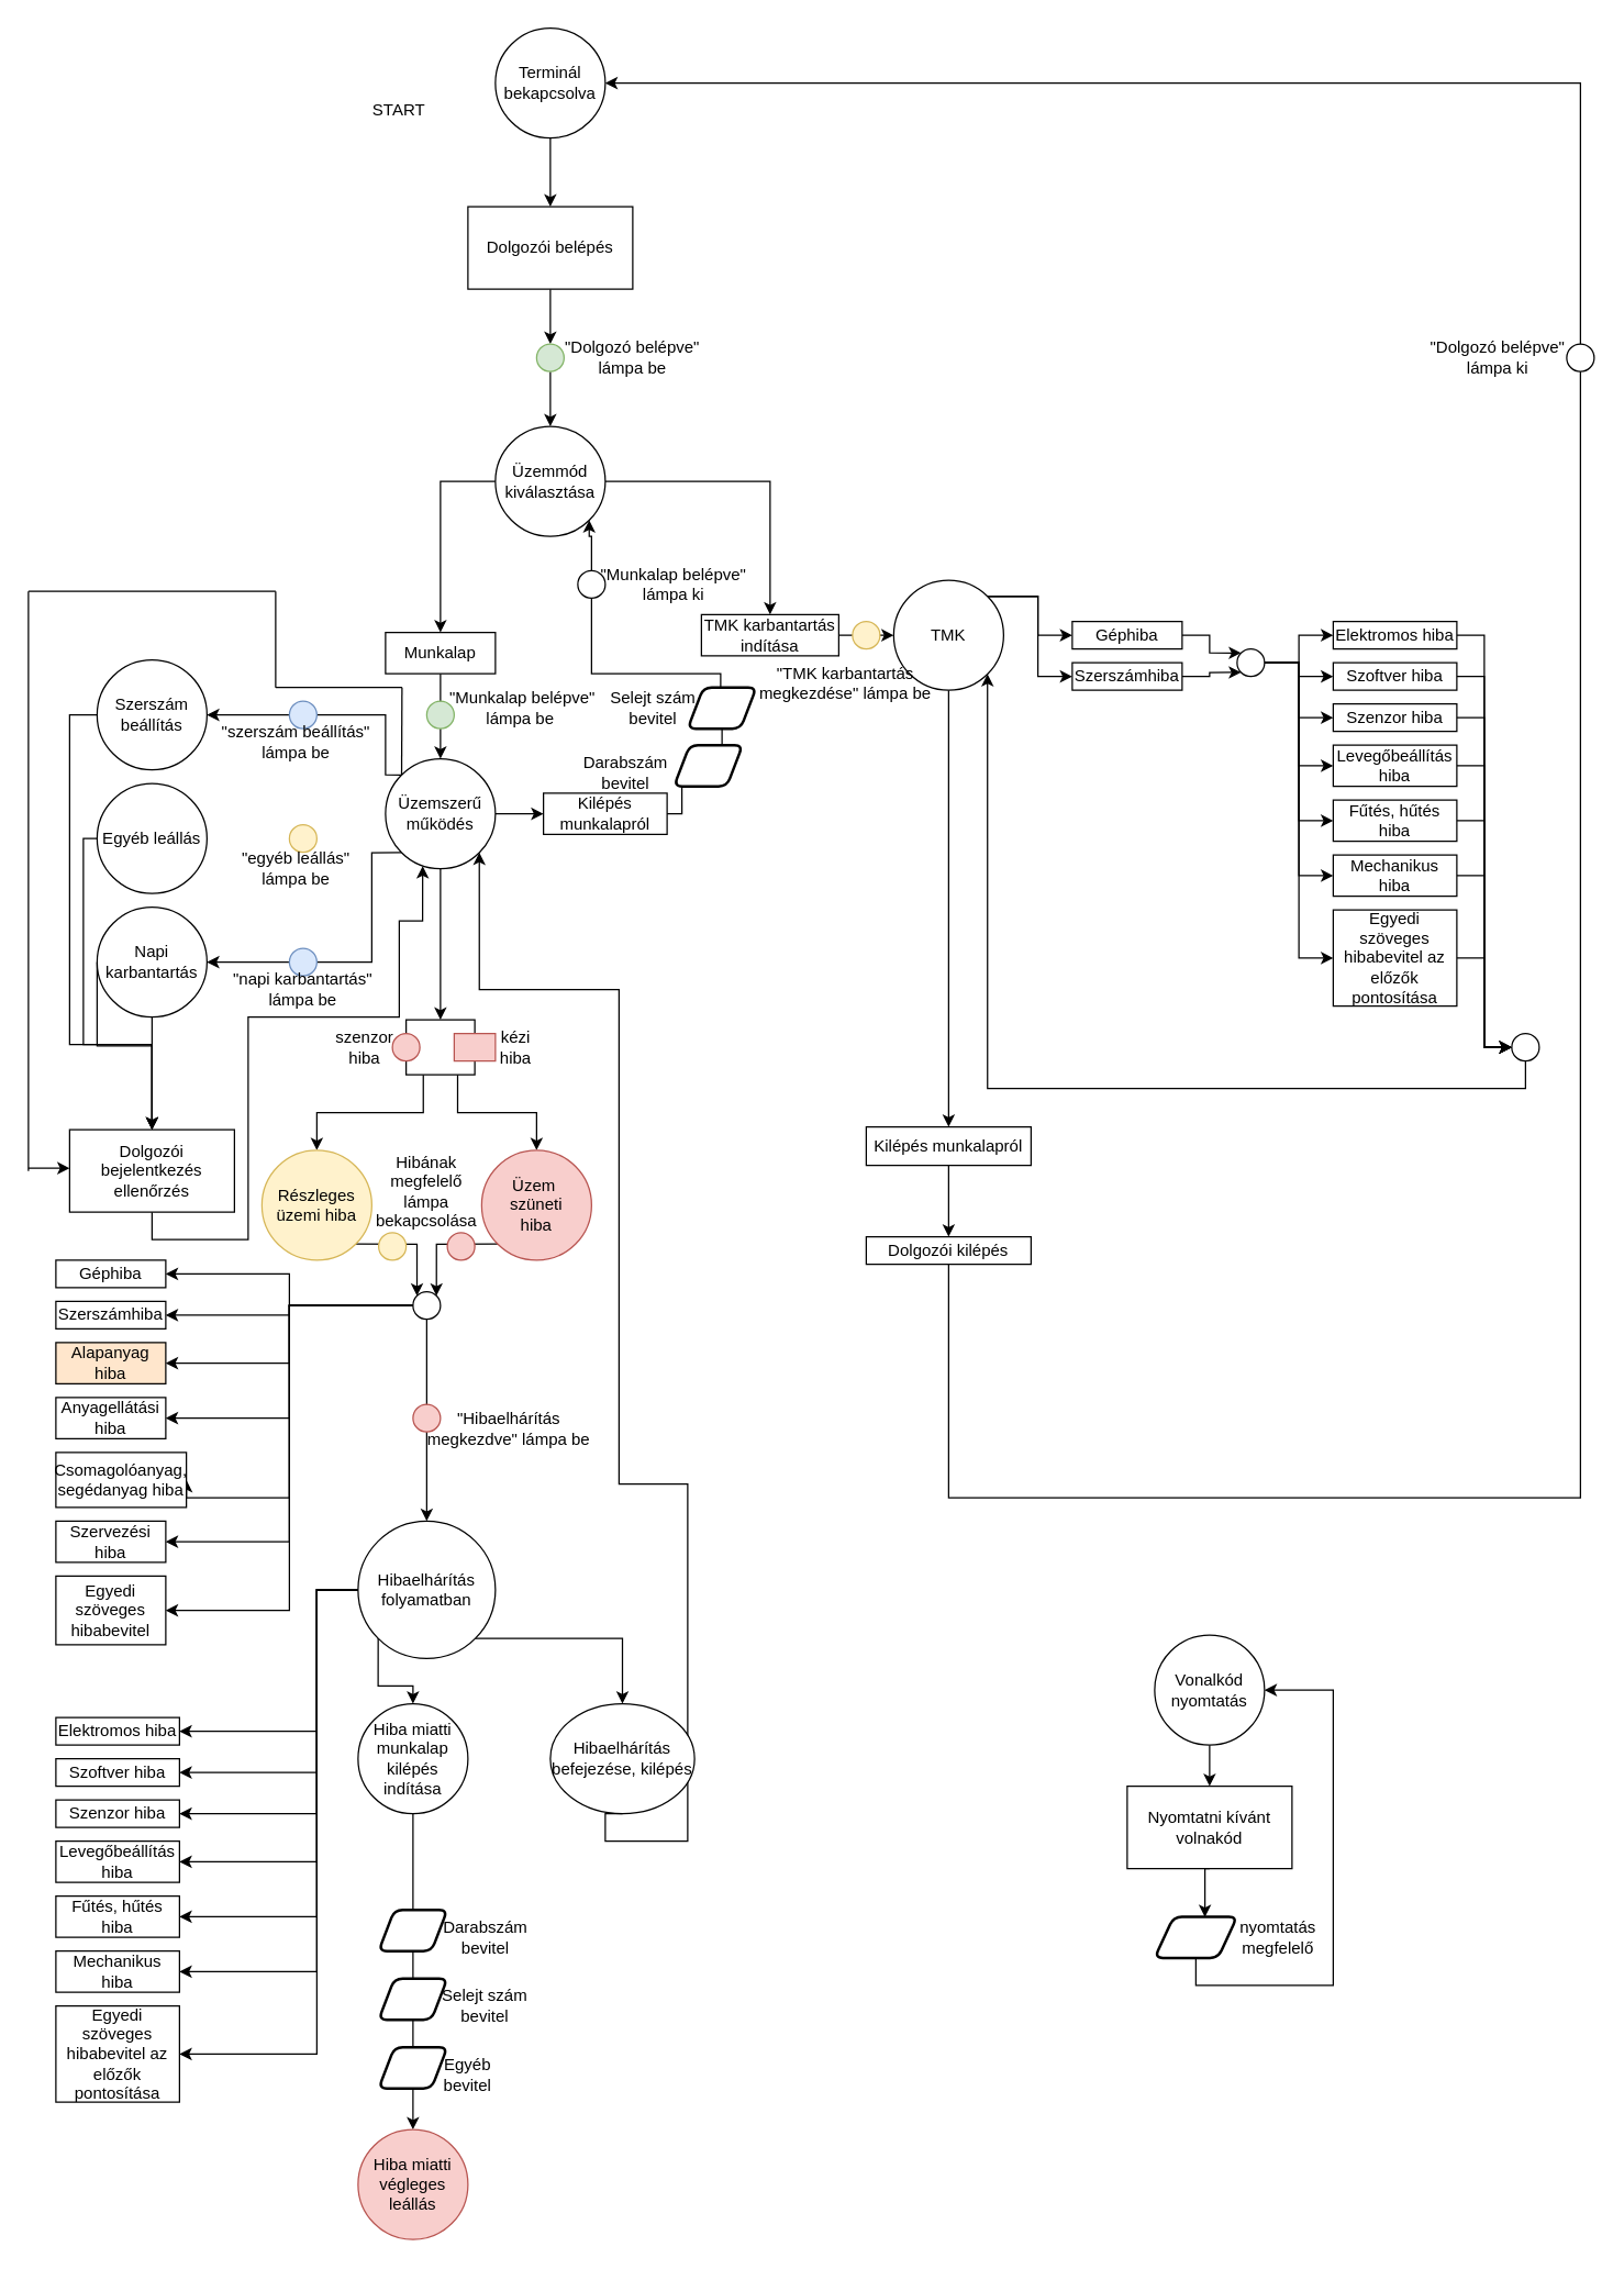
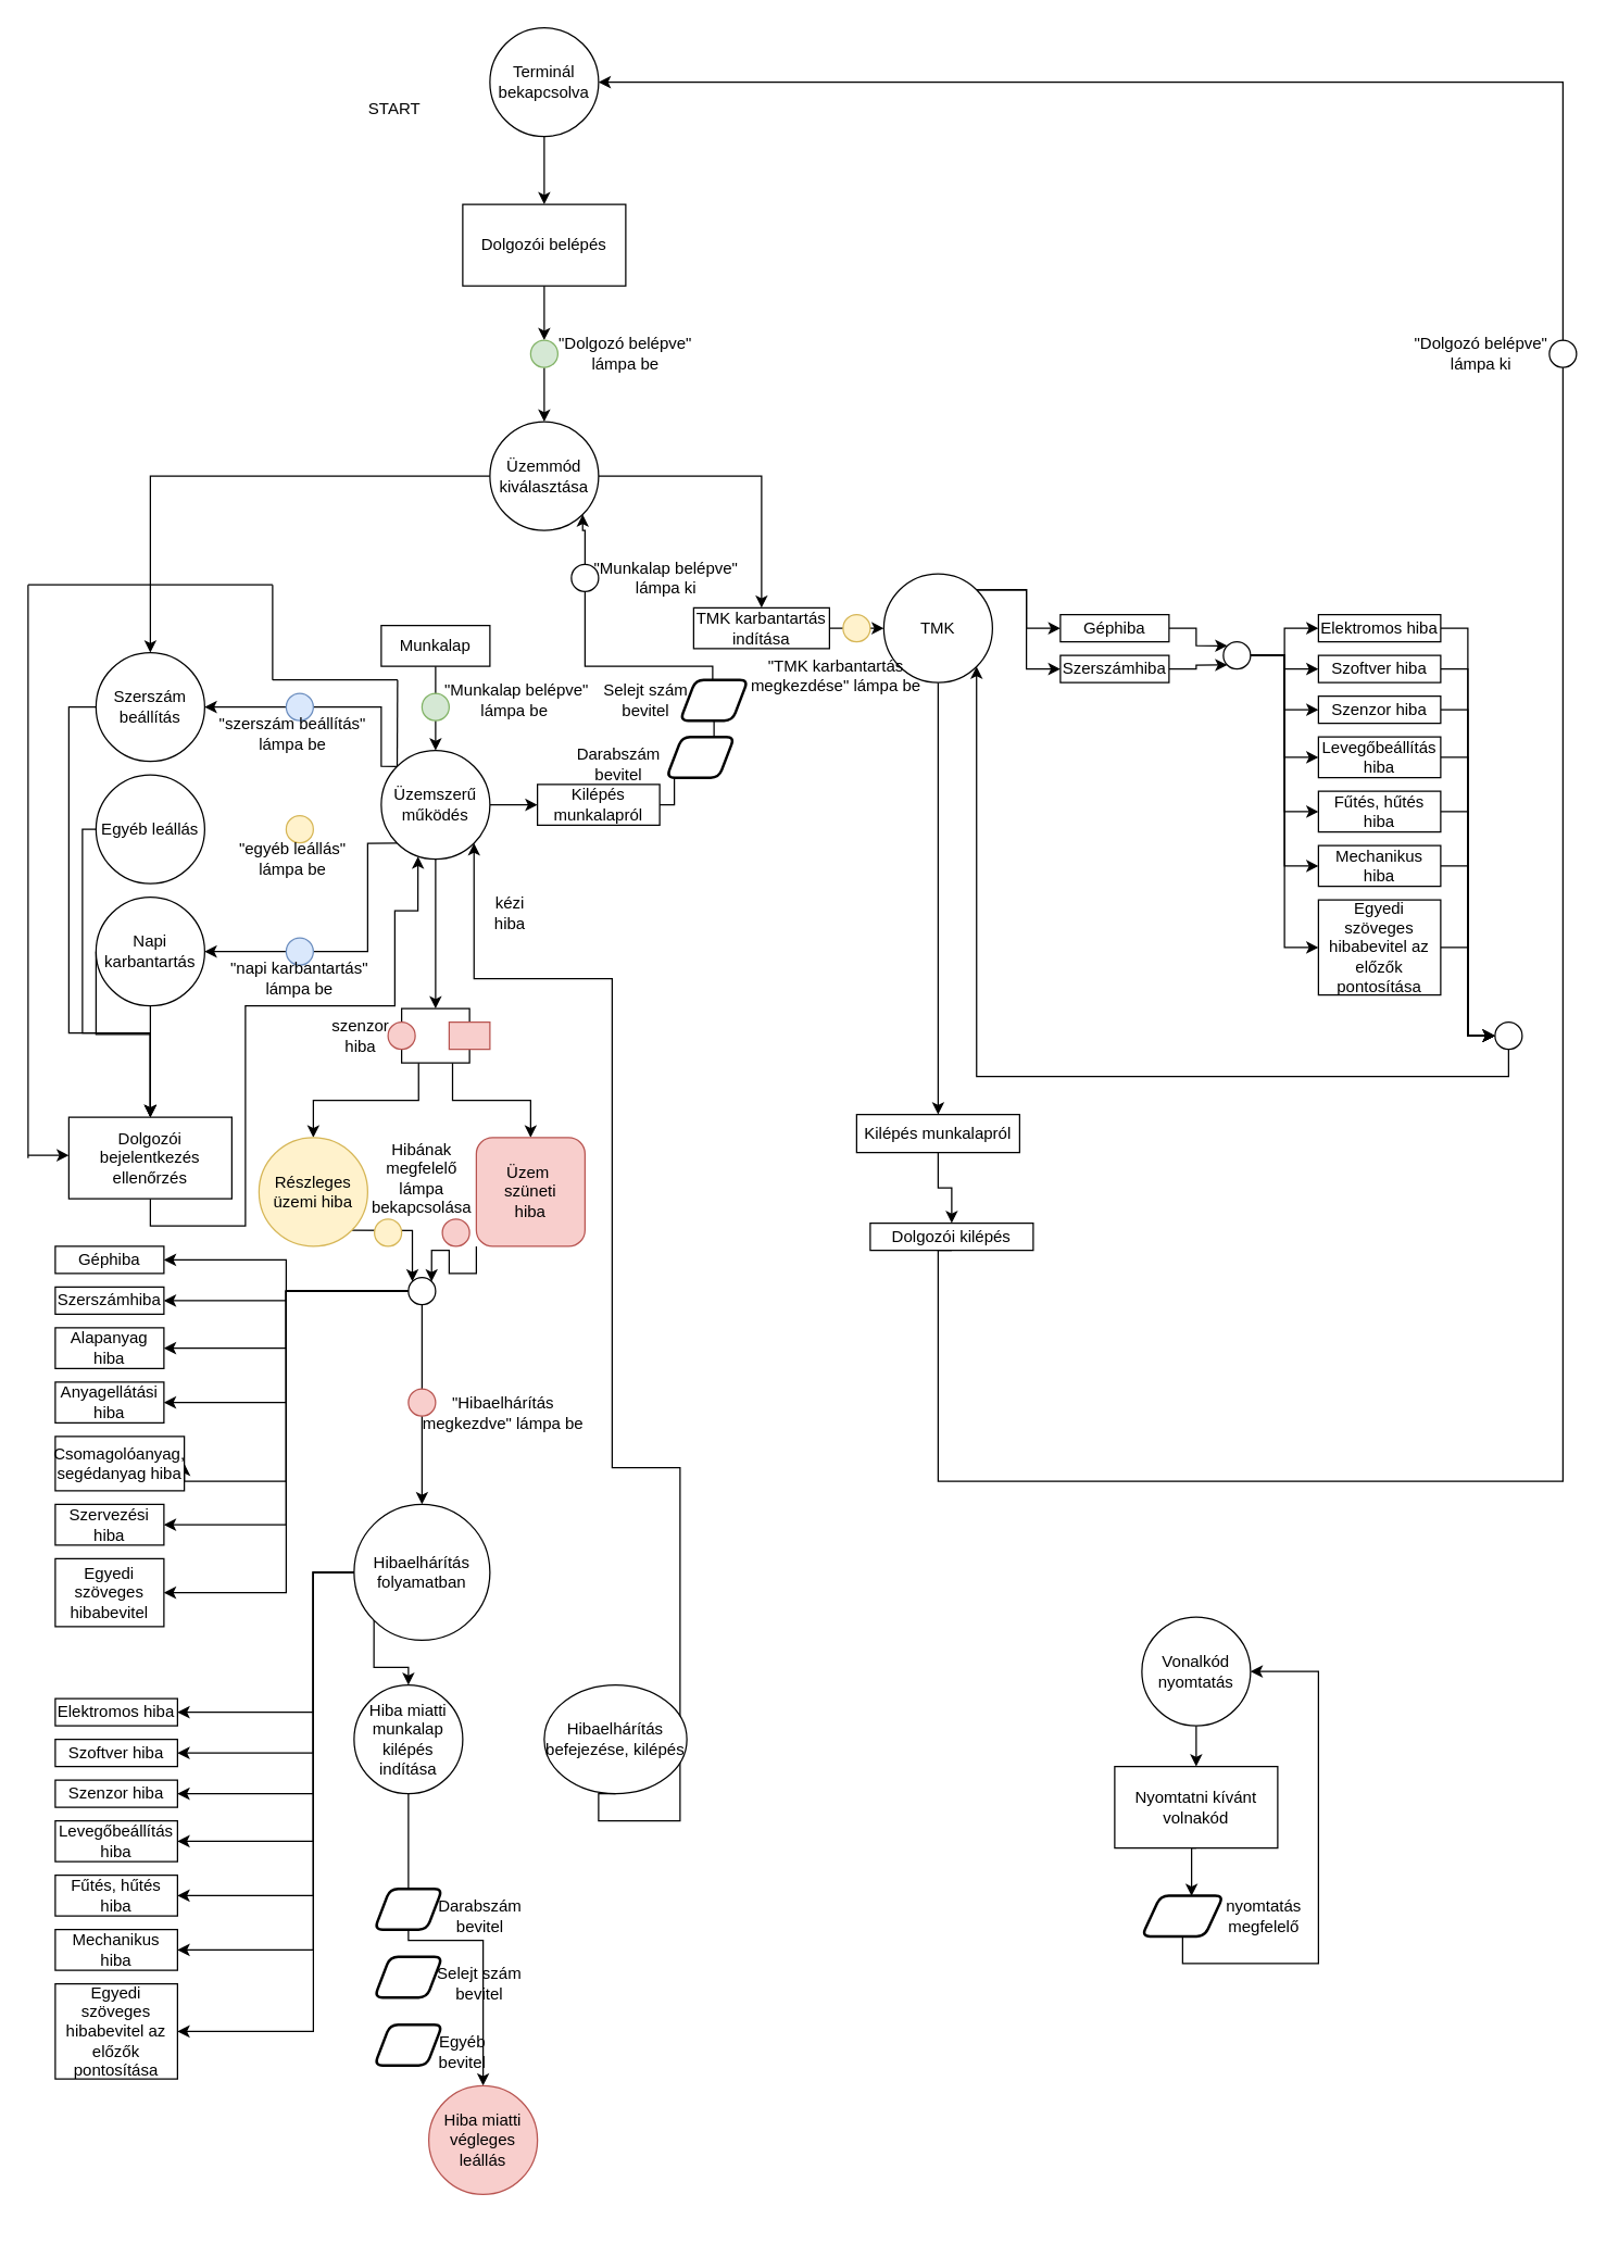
- <mxCell id="8" style="edgeStyle=orthogonalEdgeStyle;rounded=0;orthogonalLoop=1;jettySize=auto;html=1;exitX=0;exitY=0.5;exitDx=0;exitDy=0;entryX=0.5;entryY=0;entryDx=0;entryDy=0;" edge="1" parent="1" source="9" target="14"><mxGeometry relative="1" as="geometry" /></mxCell>
+ <mxCell id="8" style="edgeStyle=orthogonalEdgeStyle;rounded=0;orthogonalLoop=1;jettySize=auto;html=1;exitX=0;exitY=0.5;exitDx=0;exitDy=0;" edge="1" parent="1" source="9" target="63"><mxGeometry relative="1" as="geometry" /></mxCell>
- <mxCell id="81" value="kézi hiba" style="text;html=1;strokeColor=none;fillColor=none;align=center;verticalAlign=middle;whiteSpace=wrap;rounded=0;" vertex="1" parent="1"><mxGeometry x="360" y="752" width="30" height="20" as="geometry" /></mxCell>
+ <mxCell id="81" value="kézi hiba" style="text;html=1;strokeColor=none;fillColor=none;align=center;verticalAlign=middle;whiteSpace=wrap;rounded=0;" vertex="1" parent="1"><mxGeometry x="360" y="662" width="30" height="20" as="geometry" /></mxCell>
- <mxCell id="85" value="Üzem&amp;nbsp;&lt;br&gt;szüneti&lt;br&gt;hiba" style="ellipse;whiteSpace=wrap;html=1;aspect=fixed;fillColor=#f8cecc;strokeColor=#b85450;" vertex="1" parent="1"><mxGeometry x="350" y="837" width="80" height="80" as="geometry" /></mxCell>
+ <mxCell id="85" value="Üzem&amp;nbsp;&lt;br&gt;szüneti&lt;br&gt;hiba" style="whiteSpace=wrap;html=1;aspect=fixed;fillColor=#f8cecc;strokeColor=#b85450;rounded=1;" vertex="1" parent="1"><mxGeometry x="350" y="837" width="80" height="80" as="geometry" /></mxCell>
- <mxCell id="52" value="Dolgozói kilépés" style="rounded=0;whiteSpace=wrap;html=1;" vertex="1" parent="1"><mxGeometry x="630" y="900" width="120" height="20" as="geometry" /></mxCell>
+ <mxCell id="52" value="Dolgozói kilépés" style="rounded=0;whiteSpace=wrap;html=1;" vertex="1" parent="1"><mxGeometry x="640" y="900" width="120" height="20" as="geometry" /></mxCell>
- <mxCell id="104" value="Alapanyag hiba" style="rounded=0;whiteSpace=wrap;html=1;fillColor=#ffe6cc;" vertex="1" parent="1"><mxGeometry x="40" y="977" width="80" height="30" as="geometry" /></mxCell>
+ <mxCell id="104" value="Alapanyag hiba" style="rounded=0;whiteSpace=wrap;html=1;" vertex="1" parent="1"><mxGeometry x="40" y="977" width="80" height="30" as="geometry" /></mxCell>
- <mxCell id="116" style="edgeStyle=orthogonalEdgeStyle;rounded=0;orthogonalLoop=1;jettySize=auto;html=1;exitX=1;exitY=1;exitDx=0;exitDy=0;entryX=0.5;entryY=0;entryDx=0;entryDy=0;" edge="1" parent="1" source="118" target="120"><mxGeometry relative="1" as="geometry" /></mxCell>
- <mxCell id="123" value="Hiba miatti végleges leállás" style="ellipse;whiteSpace=wrap;html=1;aspect=fixed;fillColor=#f8cecc;strokeColor=#b85450;" vertex="1" parent="1"><mxGeometry x="260" y="1550" width="80" height="80" as="geometry" /></mxCell>
+ <mxCell id="123" value="Hiba miatti végleges leállás" style="ellipse;whiteSpace=wrap;html=1;aspect=fixed;fillColor=#f8cecc;strokeColor=#b85450;" vertex="1" parent="1"><mxGeometry x="315" y="1535" width="80" height="80" as="geometry" /></mxCell>
